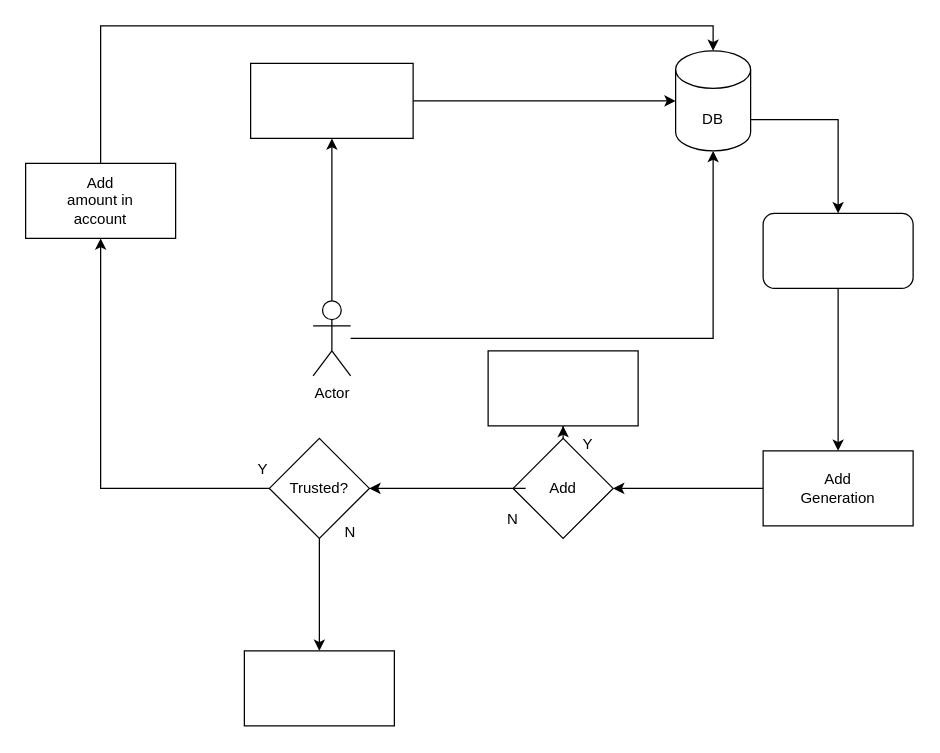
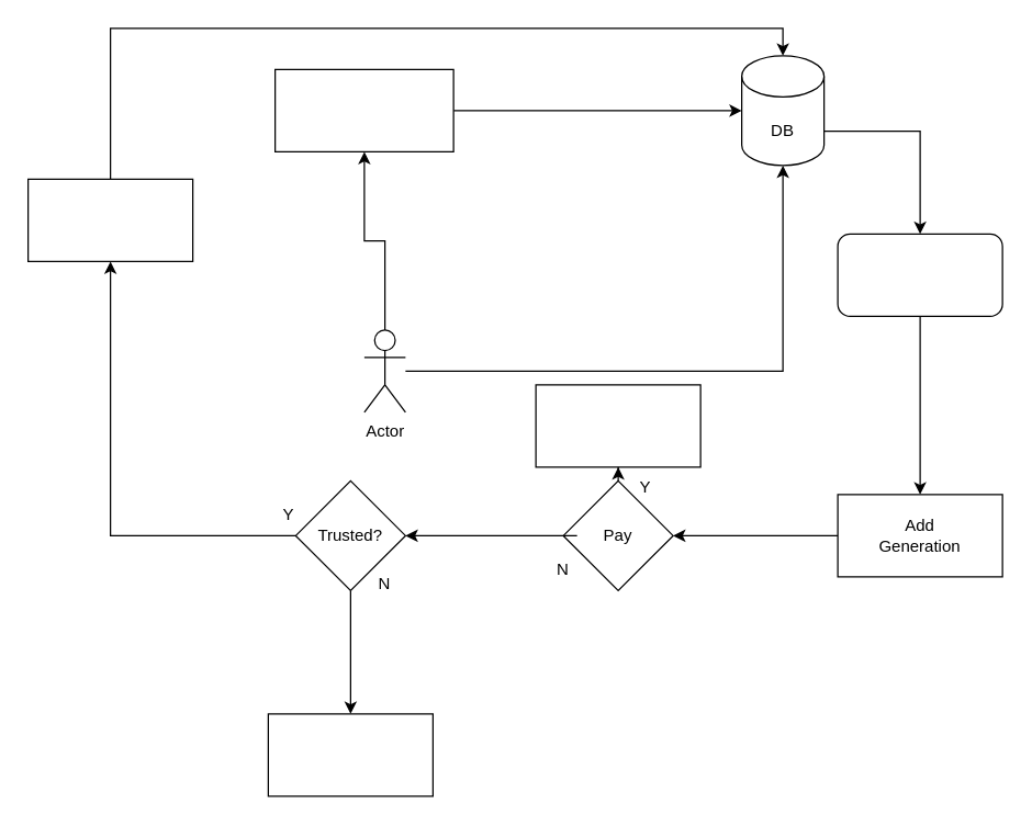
- <mxCell id="24" value="Add amount in account" style="text;html=1;strokeColor=none;fillColor=none;align=center;verticalAlign=middle;whiteSpace=wrap;rounded=0;" vertex="1" parent="1"><mxGeometry x="50" y="145" width="60" height="30" as="geometry" /></mxCell>
- <mxCell id="9" value="Actor" style="shape=umlActor;verticalLabelPosition=bottom;verticalAlign=top;html=1;outlineConnect=0;" vertex="1" parent="1"><mxGeometry x="250" y="240" width="30" height="60" as="geometry" /></mxCell>
+ <mxCell id="9" value="Actor" style="shape=umlActor;verticalLabelPosition=bottom;verticalAlign=top;html=1;outlineConnect=0;" vertex="1" parent="1"><mxGeometry x="265" y="240" width="30" height="60" as="geometry" /></mxCell>
- <mxCell id="18" value="Add" style="text;html=1;strokeColor=none;fillColor=none;align=center;verticalAlign=middle;whiteSpace=wrap;rounded=0;" vertex="1" parent="1"><mxGeometry x="420" y="375" width="60" height="30" as="geometry" /></mxCell>
+ <mxCell id="18" value="Pay" style="text;html=1;strokeColor=none;fillColor=none;align=center;verticalAlign=middle;whiteSpace=wrap;rounded=0;" vertex="1" parent="1"><mxGeometry x="420" y="375" width="60" height="30" as="geometry" /></mxCell>
